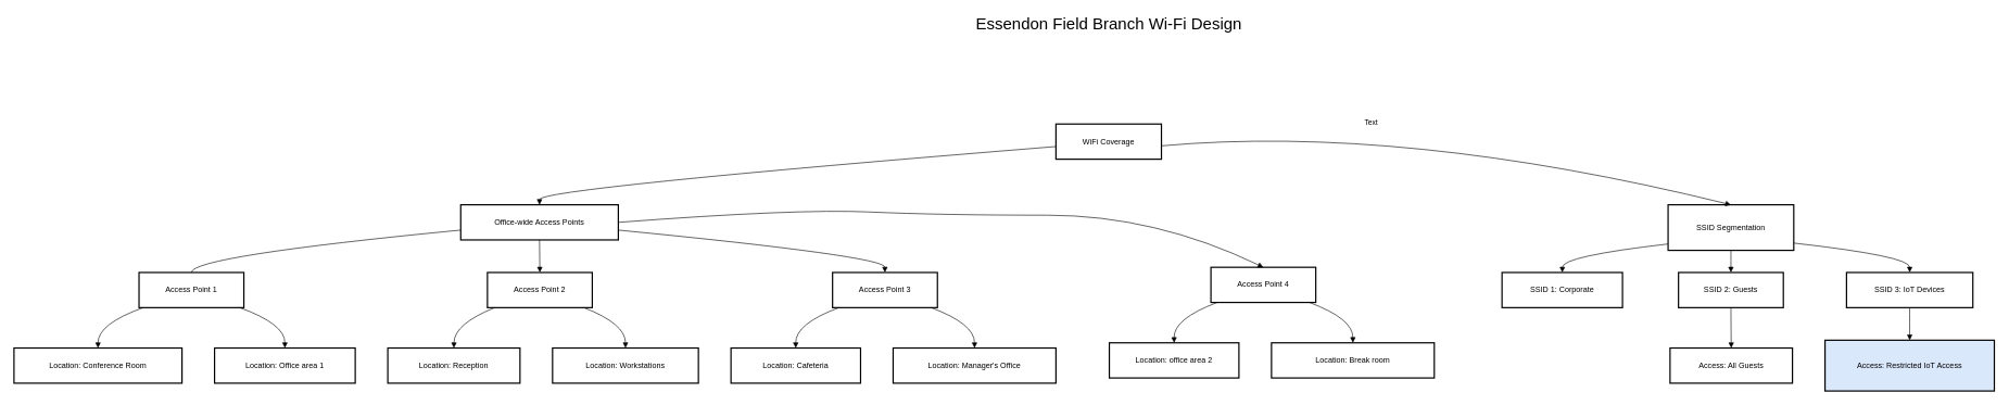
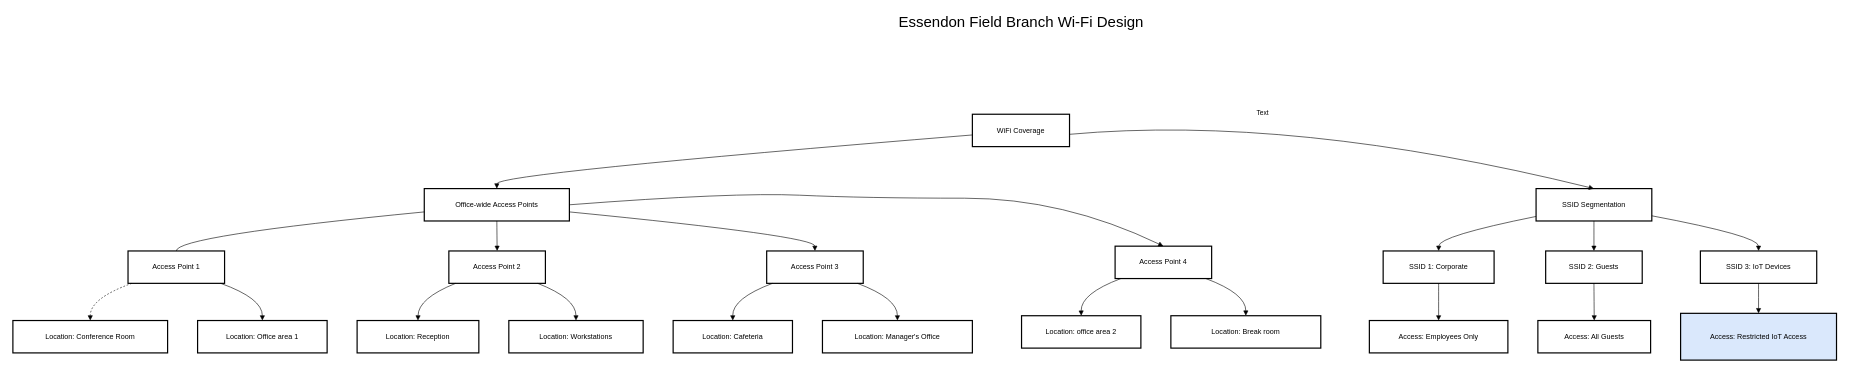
- <mxCell id="5" value="SSID Segmentation" style="whiteSpace=wrap;strokeWidth=2;" vertex="1" parent="1"><mxGeometry x="2560" y="314" width="193" height="70" as="geometry" /></mxCell>
+ <mxCell id="5" value="SSID Segmentation" style="whiteSpace=wrap;strokeWidth=2;" vertex="1" parent="1"><mxGeometry x="2560" y="314" width="193" height="54" as="geometry" /></mxCell>
- <mxCell id="27" value="" style="curved=1;startArrow=none;endArrow=block;exitX=0.04;exitY=1;entryX=0.5;entryY=0;" edge="1" parent="1" source="6" target="9"><mxGeometry relative="1" as="geometry"><Array as="points"><mxPoint x="149" y="497" /></Array></mxGeometry></mxCell>
+ <mxCell id="27" value="" style="curved=1;startArrow=none;endArrow=block;exitX=0.04;exitY=1;entryX=0.5;entryY=0;dashed=1;" edge="1" parent="1" source="6" target="9"><mxGeometry relative="1" as="geometry"><Array as="points"><mxPoint x="149" y="497" /></Array></mxGeometry></mxCell>
+ <mxCell id="36" value="" style="curved=1;startArrow=none;endArrow=block;exitX=0.5;exitY=1;entryX=0.5;entryY=0;" edge="1" parent="1" source="15" target="18"><mxGeometry relative="1" as="geometry"><Array as="points" /></mxGeometry></mxCell>
+ <mxCell id="18" value="Access: Employees Only" style="whiteSpace=wrap;strokeWidth=2;" vertex="1" parent="1"><mxGeometry x="2282" y="534" width="231" height="54" as="geometry" /></mxCell>
